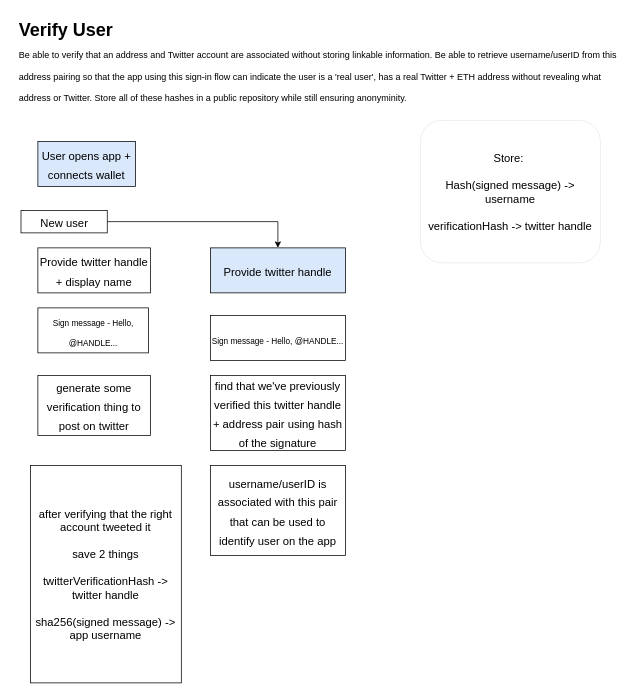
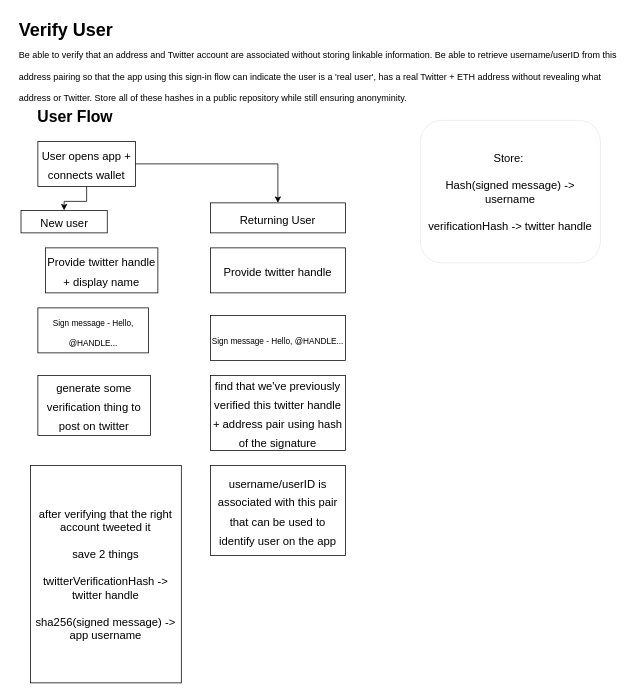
+ <mxCell id="3" value="&lt;b&gt;&lt;font style=&quot;font-size: 21px;&quot;&gt;User Flow&lt;/font&gt;&lt;/b&gt;" style="text;html=1;strokeColor=none;fillColor=none;align=center;verticalAlign=middle;whiteSpace=wrap;rounded=0;" vertex="1" parent="1"><mxGeometry x="20" y="140" width="160" height="30" as="geometry" /></mxCell>
- <mxCell id="6" value="&lt;font style=&quot;font-size: 15px;&quot;&gt;User opens app + connects wallet&lt;/font&gt;" style="rounded=0;whiteSpace=wrap;html=1;fontSize=21;fillColor=#dae8fc;" vertex="1" parent="1"><mxGeometry x="50" y="188" width="130" height="60" as="geometry" /></mxCell>
+ <mxCell id="6" value="&lt;font style=&quot;font-size: 15px;&quot;&gt;User opens app + connects wallet&lt;/font&gt;" style="rounded=0;whiteSpace=wrap;html=1;fontSize=21;" vertex="1" parent="1"><mxGeometry x="50" y="188" width="130" height="60" as="geometry" /></mxCell>
+ <mxCell id="5" style="edgeStyle=orthogonalEdgeStyle;rounded=0;orthogonalLoop=1;jettySize=auto;html=1;fontSize=21;" edge="1" parent="1" source="6" target="9"><mxGeometry relative="1" as="geometry" /></mxCell>
+ <mxCell id="4" style="edgeStyle=orthogonalEdgeStyle;rounded=0;orthogonalLoop=1;jettySize=auto;html=1;exitX=0.5;exitY=1;exitDx=0;exitDy=0;fontSize=21;" edge="1" parent="1" source="6" target="8"><mxGeometry relative="1" as="geometry" /></mxCell>
+ <mxCell id="9" value="&lt;font style=&quot;font-size: 15px;&quot;&gt;Returning User&lt;/font&gt;" style="rounded=0;whiteSpace=wrap;html=1;fontSize=21;" vertex="1" parent="1"><mxGeometry x="280" y="270" width="180" height="40" as="geometry" /></mxCell>
- <mxCell id="7" value="" style="edgeStyle=orthogonalEdgeStyle;rounded=0;orthogonalLoop=1;jettySize=auto;html=1;fontSize=15;" edge="1" parent="1" source="8" target="13"><mxGeometry relative="1" as="geometry" /></mxCell>
- <mxCell id="10" value="&lt;font style=&quot;font-size: 15px;&quot;&gt;Provide twitter handle + display name&lt;/font&gt;" style="rounded=0;whiteSpace=wrap;html=1;fontSize=21;" vertex="1" parent="1"><mxGeometry x="50" y="330" width="150" height="60" as="geometry" /></mxCell>
+ <mxCell id="10" value="&lt;font style=&quot;font-size: 15px;&quot;&gt;Provide twitter handle + display name&lt;/font&gt;" style="rounded=0;whiteSpace=wrap;html=1;fontSize=21;" vertex="1" parent="1"><mxGeometry x="60" y="330" width="150" height="60" as="geometry" /></mxCell>
- <mxCell id="13" value="&lt;font style=&quot;font-size: 15px;&quot;&gt;Provide twitter handle&lt;/font&gt;" style="rounded=0;whiteSpace=wrap;html=1;fontSize=21;fillColor=#dae8fc;" vertex="1" parent="1"><mxGeometry x="280" y="330" width="180" height="60" as="geometry" /></mxCell>
+ <mxCell id="13" value="&lt;font style=&quot;font-size: 15px;&quot;&gt;Provide twitter handle&lt;/font&gt;" style="rounded=0;whiteSpace=wrap;html=1;fontSize=21;" vertex="1" parent="1"><mxGeometry x="280" y="330" width="180" height="60" as="geometry" /></mxCell>
